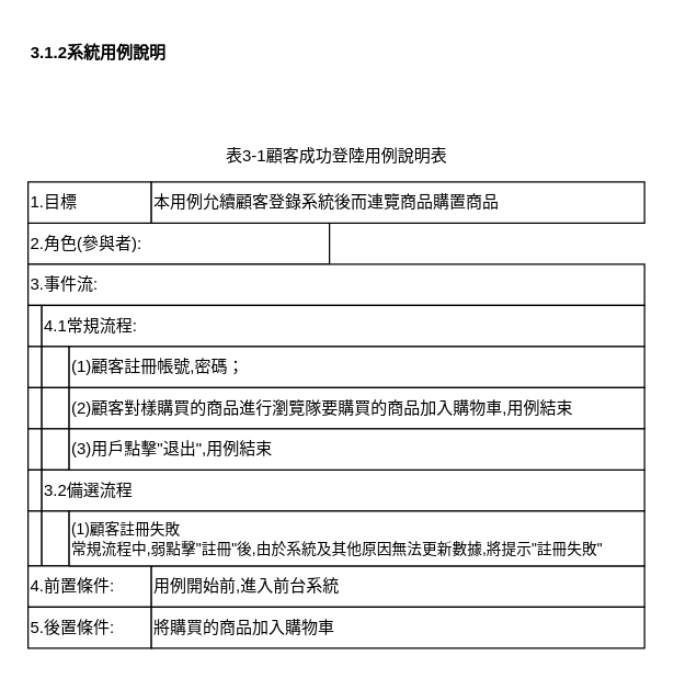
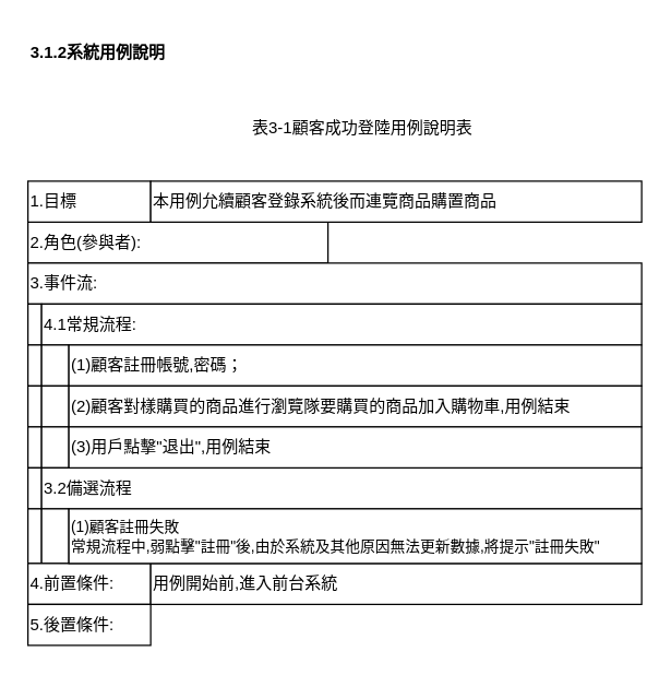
- <mxCell id="27" value="表3-1顧客成功登陸用例說明表" style="rounded=0;whiteSpace=wrap;html=1;strokeColor=none;" vertex="1" parent="1"><mxGeometry x="161.5" y="97" width="167" height="31" as="geometry" /></mxCell>
+ <mxCell id="27" value="表3-1顧客成功登陸用例說明表" style="rounded=0;whiteSpace=wrap;html=1;strokeColor=none;" vertex="1" parent="1"><mxGeometry x="181.5" y="77" width="167" height="31" as="geometry" /></mxCell>
- <mxCell id="24" value="將購買的商品加入購物車" style="rounded=0;whiteSpace=wrap;html=1;align=left;" vertex="1" parent="1"><mxGeometry x="110" y="442" width="360" height="30" as="geometry" /></mxCell>
